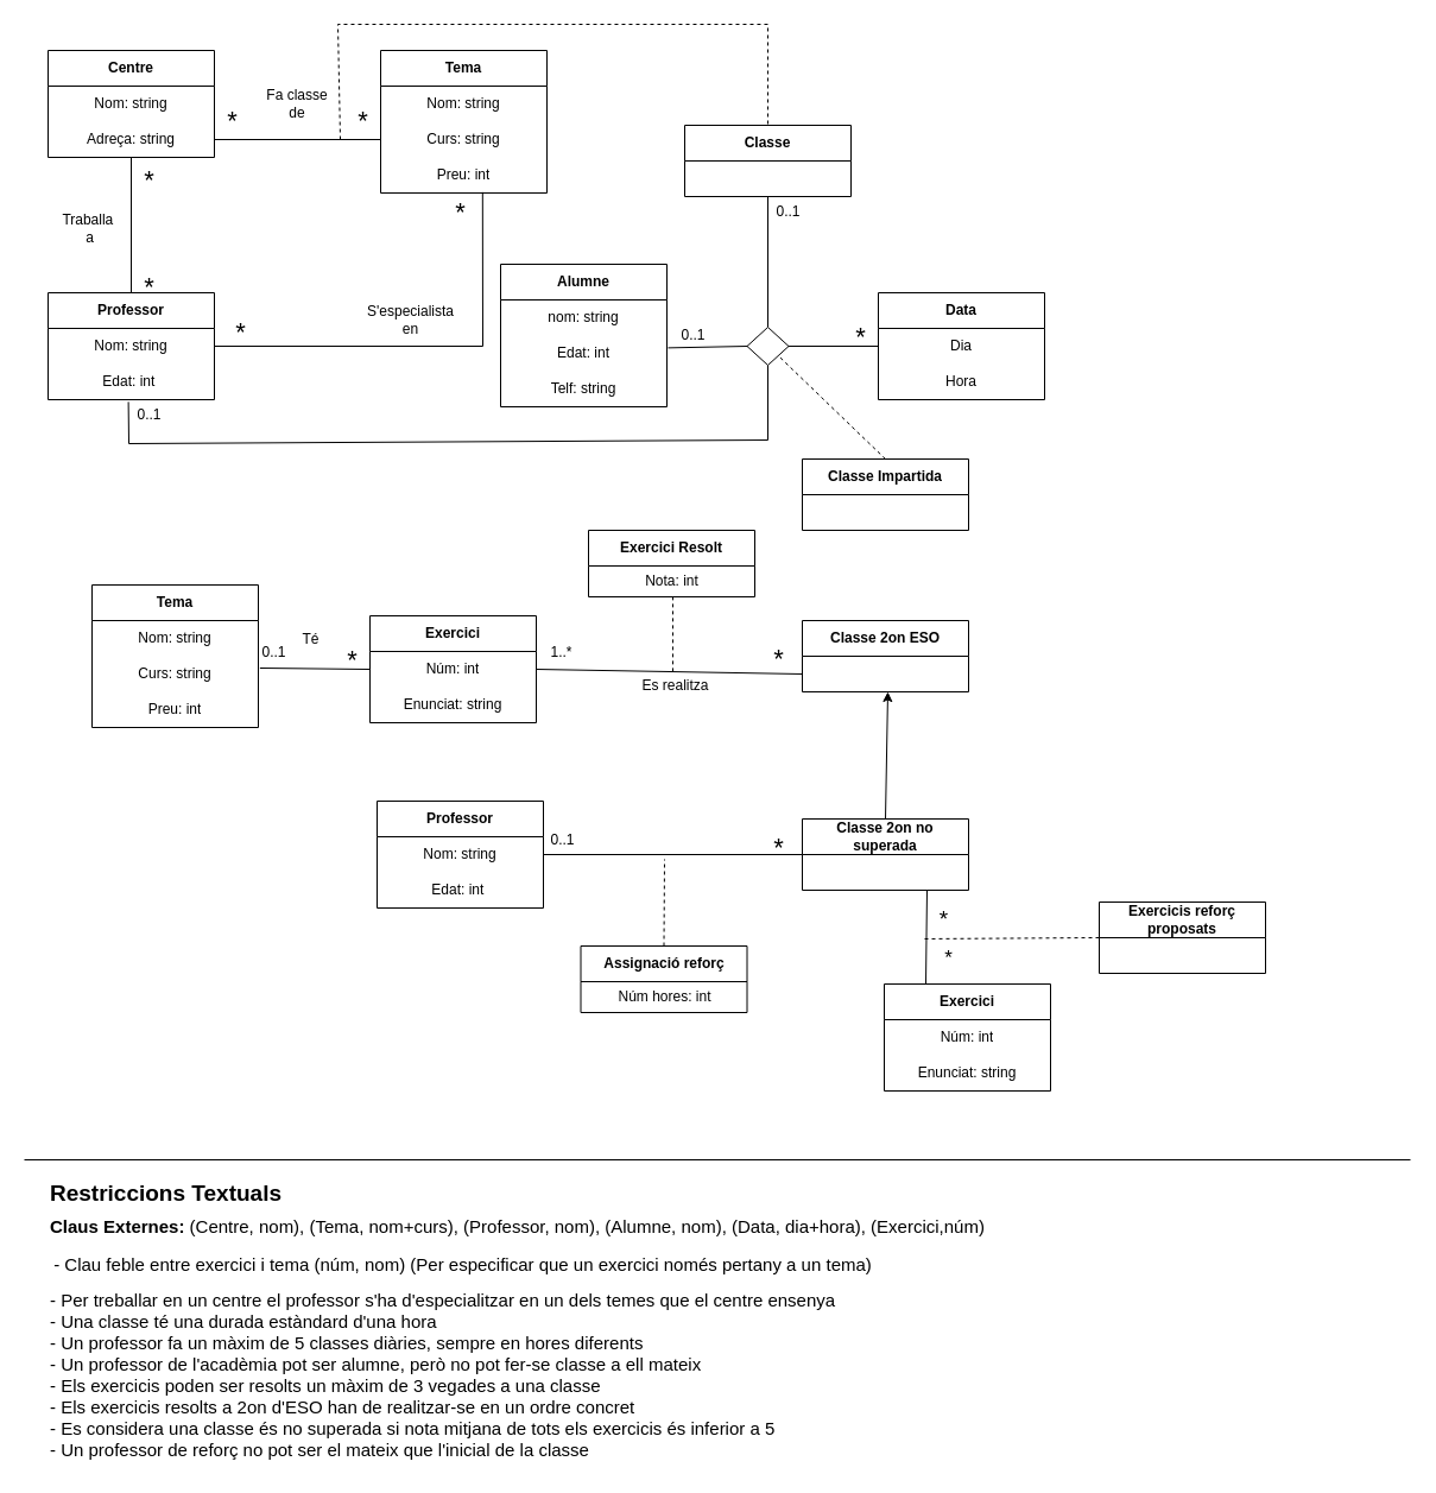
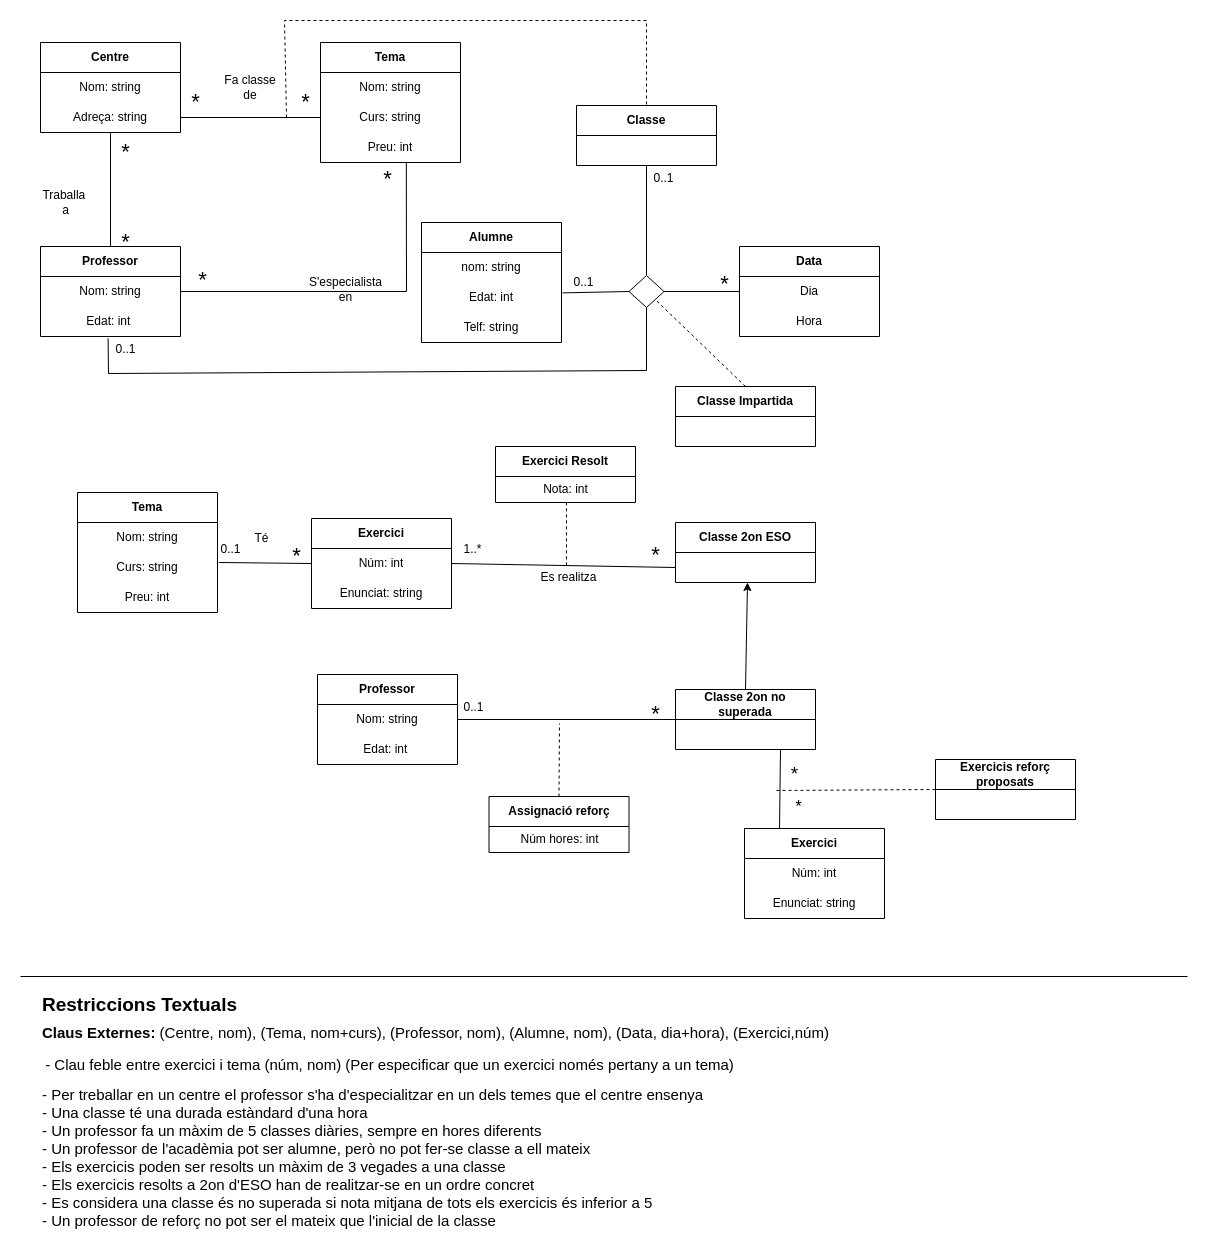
- <mxCell id="15" value="Traballa&amp;nbsp;&lt;br style=&quot;font-size: 12px;&quot;&gt;a" style="text;html=1;align=center;verticalAlign=middle;resizable=0;points=[];autosize=1;strokeColor=none;fillColor=none;fontSize=12;" vertex="1" parent="1"><mxGeometry x="40" y="172" width="70" height="40" as="geometry" /></mxCell>
+ <mxCell id="15" value="Traballa&amp;nbsp;&lt;br style=&quot;font-size: 12px;&quot;&gt;a" style="text;html=1;align=center;verticalAlign=middle;resizable=0;points=[];autosize=1;strokeColor=none;fillColor=none;fontSize=12;" vertex="1" parent="1"><mxGeometry x="30" y="182" width="70" height="40" as="geometry" /></mxCell>
- <mxCell id="21" value="S'especialista&lt;br&gt;en" style="text;html=1;align=center;verticalAlign=middle;resizable=0;points=[];autosize=1;strokeColor=none;fillColor=none;fontSize=12;" vertex="1" parent="1"><mxGeometry x="299" y="248" width="91" height="41" as="geometry" /></mxCell>
+ <mxCell id="21" value="S'especialista&lt;br&gt;en" style="text;html=1;align=center;verticalAlign=middle;resizable=0;points=[];autosize=1;strokeColor=none;fillColor=none;fontSize=12;" vertex="1" parent="1"><mxGeometry x="299" y="268" width="91" height="41" as="geometry" /></mxCell>
- <mxCell id="78" value="&lt;b&gt;Exercicis reforç&lt;br&gt;proposats&lt;br&gt;&lt;/b&gt;" style="swimlane;fontStyle=0;childLayout=stackLayout;horizontal=1;startSize=30;horizontalStack=0;resizeParent=1;resizeParentMax=0;resizeLast=0;collapsible=1;marginBottom=0;whiteSpace=wrap;html=1;fontSize=12;" vertex="1" parent="1"><mxGeometry x="925" y="759" width="140" height="60" as="geometry" /></mxCell>
+ <mxCell id="78" value="&lt;b&gt;Exercicis reforç&lt;br&gt;proposats&lt;br&gt;&lt;/b&gt;" style="swimlane;fontStyle=0;childLayout=stackLayout;horizontal=1;startSize=30;horizontalStack=0;resizeParent=1;resizeParentMax=0;resizeLast=0;collapsible=1;marginBottom=0;whiteSpace=wrap;html=1;fontSize=12;" vertex="1" parent="1"><mxGeometry x="935" y="759" width="140" height="60" as="geometry" /></mxCell>
